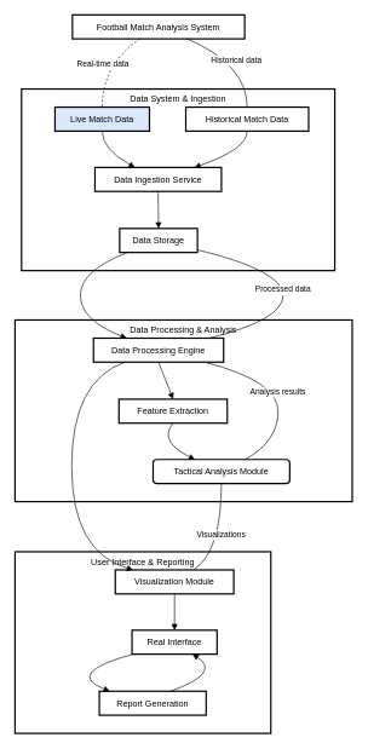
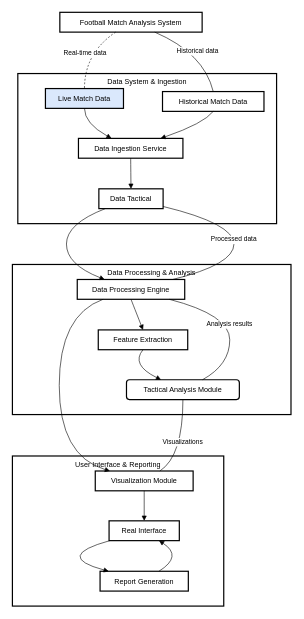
- <mxCell id="13" value="Historical Match Data" style="whiteSpace=wrap;strokeWidth=2;" vertex="1" parent="1"><mxGeometry x="255" y="147" width="169" height="33" as="geometry" /></mxCell>
+ <mxCell id="13" value="Historical Match Data" style="whiteSpace=wrap;strokeWidth=2;" vertex="1" parent="1"><mxGeometry x="270" y="152" width="169" height="33" as="geometry" /></mxCell>
- <mxCell id="14" value="Data Storage" style="whiteSpace=wrap;strokeWidth=2;" vertex="1" parent="1"><mxGeometry x="164" y="314" width="107" height="33" as="geometry" /></mxCell>
+ <mxCell id="14" value="Data Tactical" style="whiteSpace=wrap;strokeWidth=2;" vertex="1" parent="1"><mxGeometry x="164" y="314" width="107" height="33" as="geometry" /></mxCell>
- <mxCell id="5" value="Report Generation" style="whiteSpace=wrap;strokeWidth=2;" vertex="1" parent="1"><mxGeometry x="136" y="951" width="147" height="33" as="geometry" /></mxCell>
+ <mxCell id="5" value="Report Generation" style="whiteSpace=wrap;strokeWidth=2;" vertex="1" parent="1"><mxGeometry x="166" y="951" width="147" height="33" as="geometry" /></mxCell>
